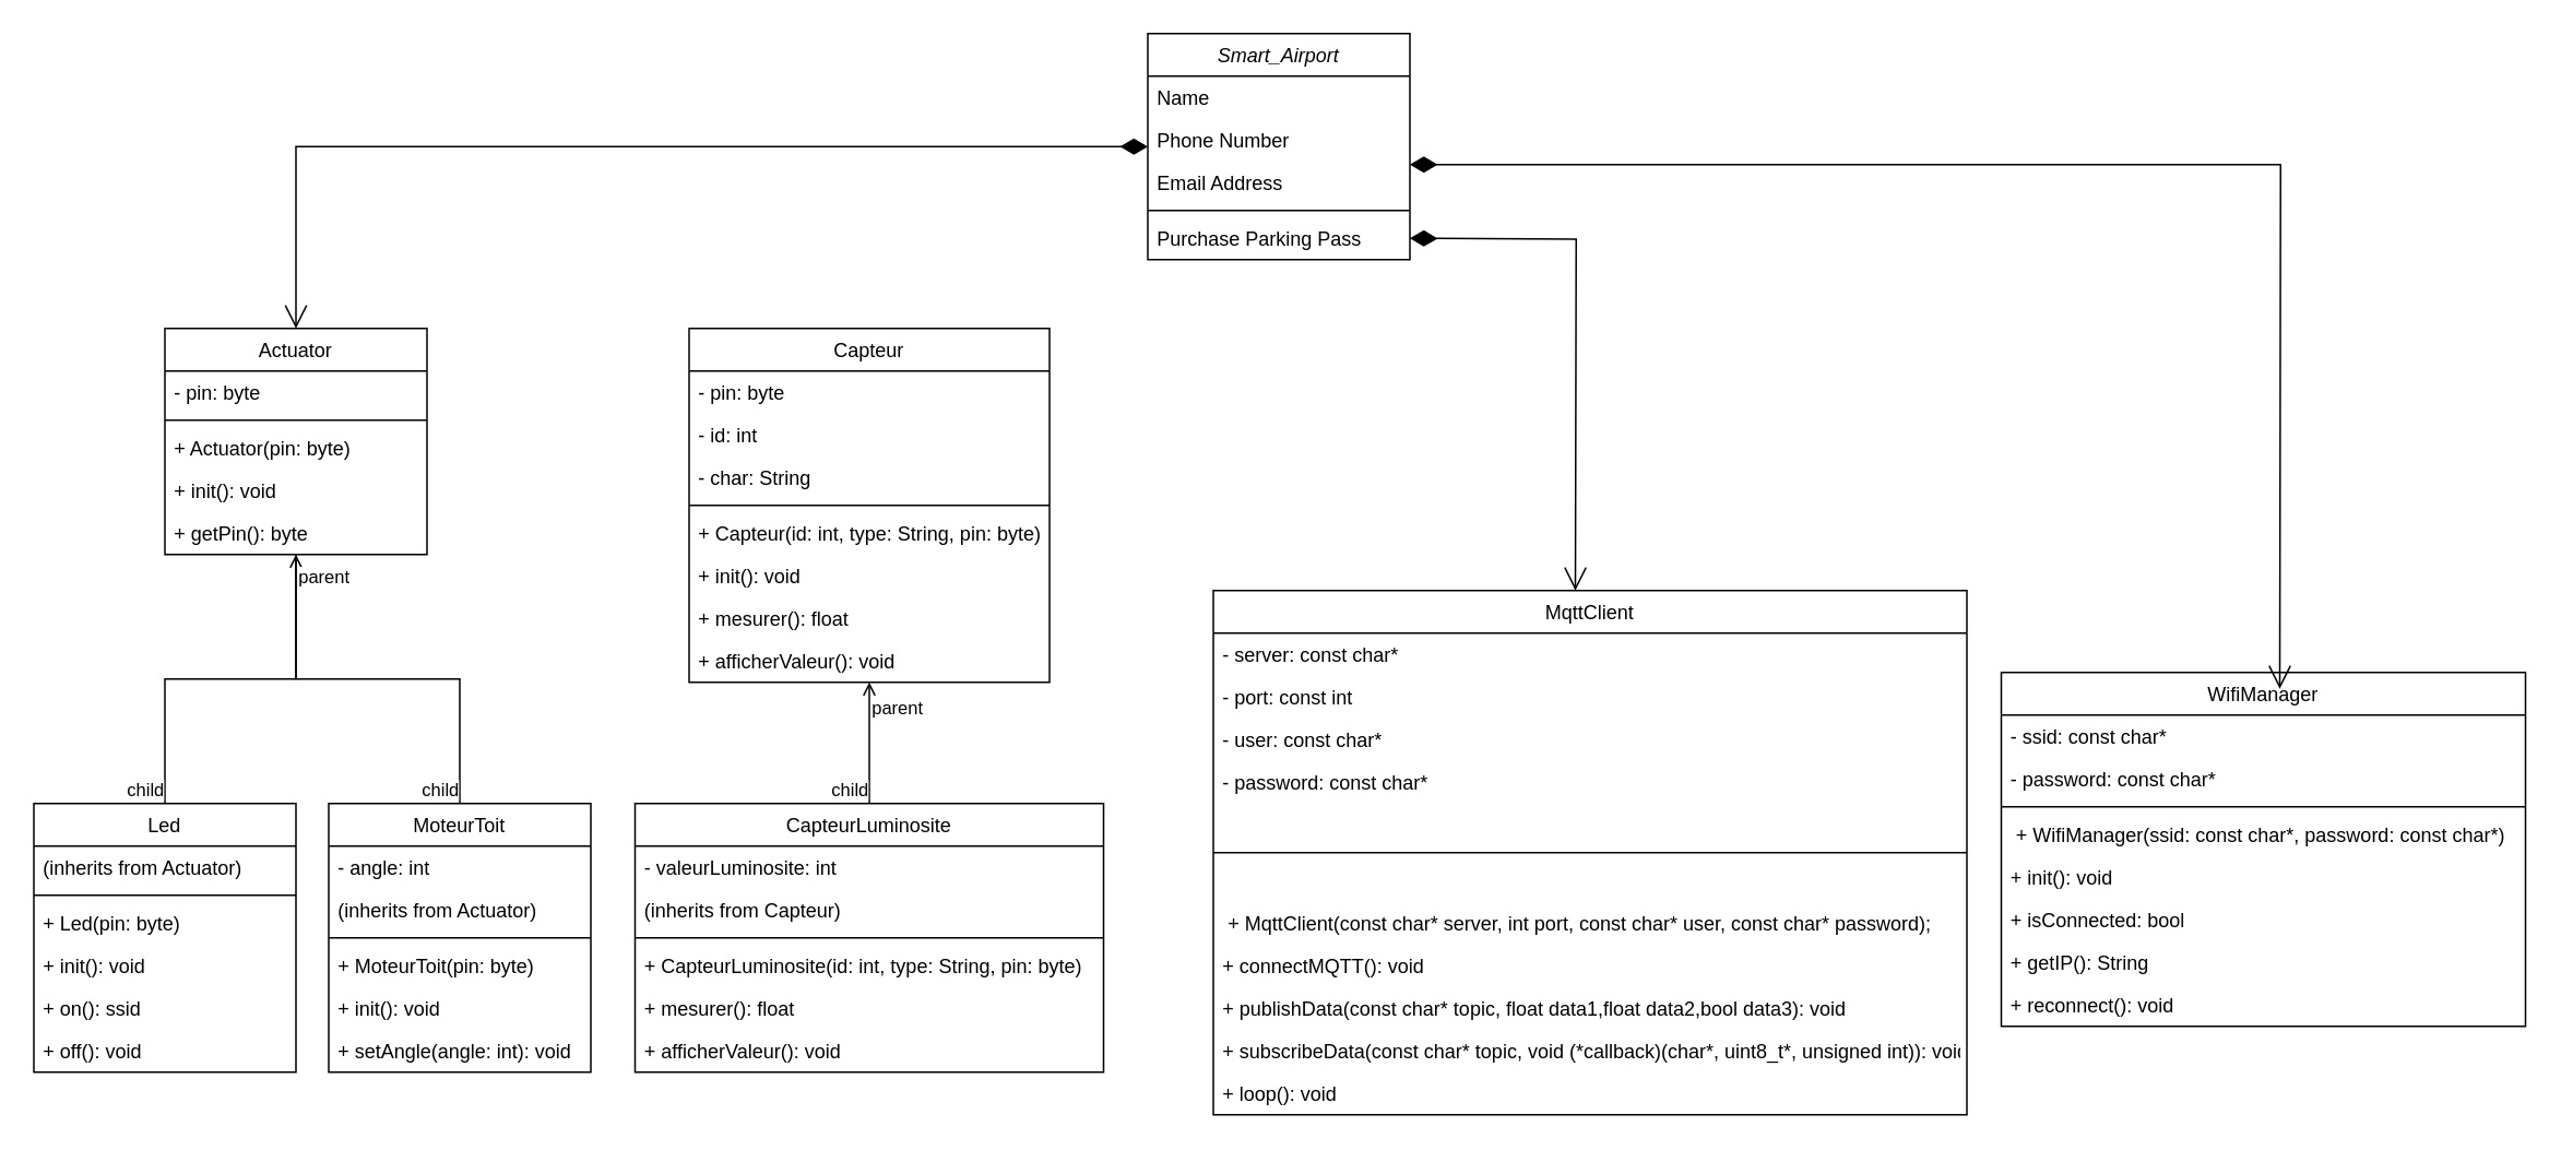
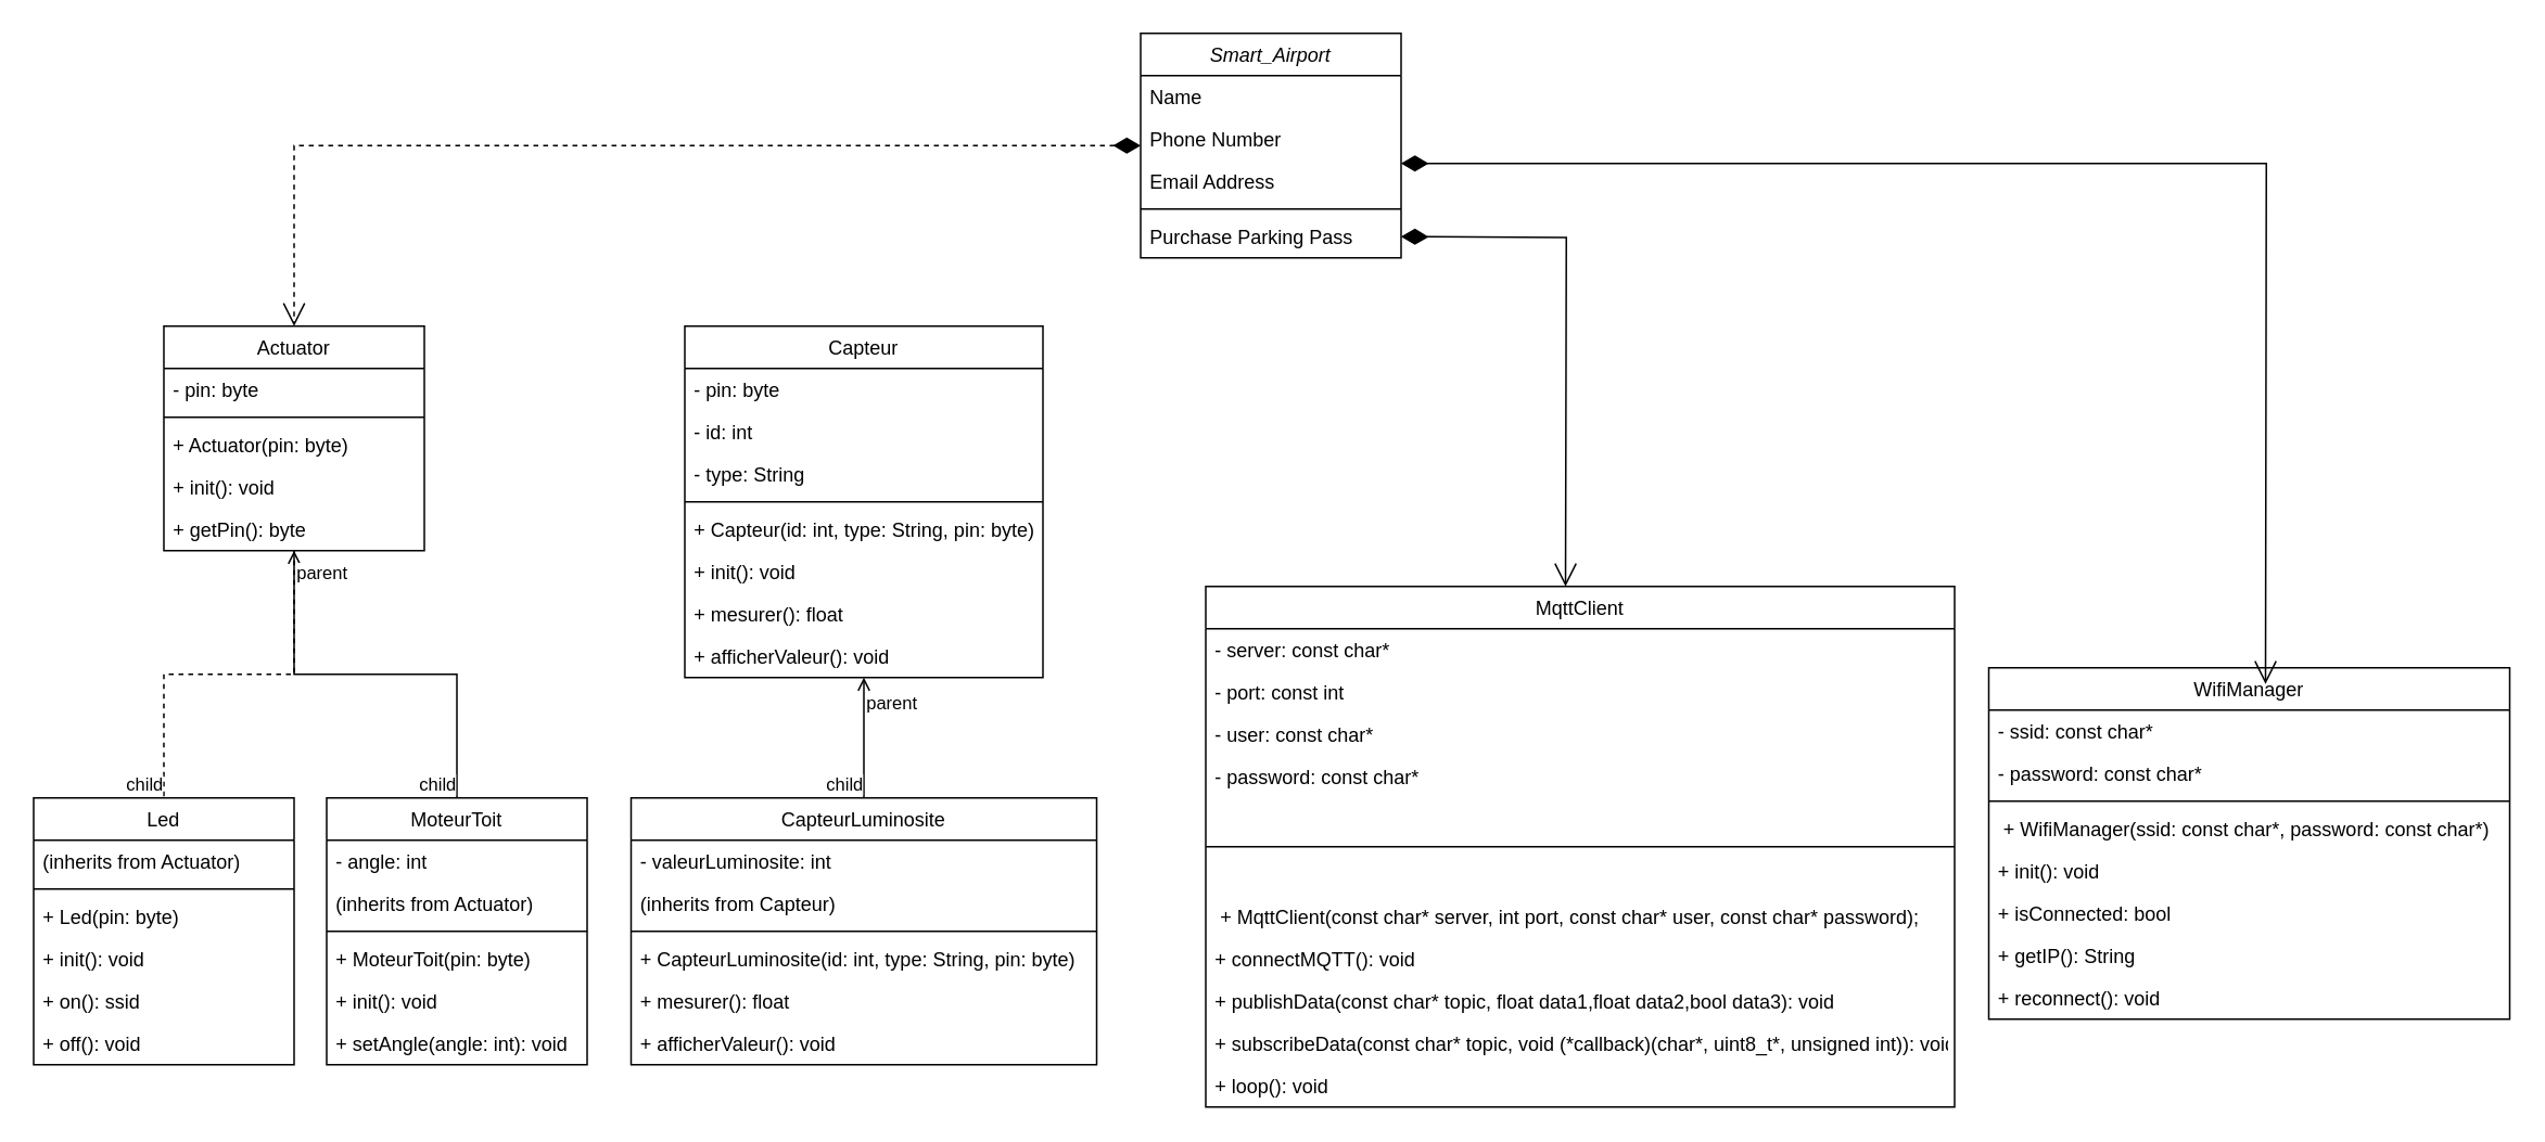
- <mxCell id="21" value="&lt;div&gt;&lt;br&gt;&lt;/div&gt;&lt;div&gt;&lt;br&gt;&lt;/div&gt;" style="endArrow=open;html=1;endSize=12;startArrow=diamondThin;startSize=14;startFill=1;edgeStyle=orthogonalEdgeStyle;align=left;verticalAlign=bottom;rounded=0;" parent="1" source="2" target="8" edge="1"><mxGeometry x="-1" y="3" relative="1" as="geometry"><mxPoint x="280" y="200" as="sourcePoint" /><mxPoint x="590" y="190" as="targetPoint" /><mxPoint as="offset" /></mxGeometry></mxCell>
+ <mxCell id="21" value="&lt;div&gt;&lt;br&gt;&lt;/div&gt;&lt;div&gt;&lt;br&gt;&lt;/div&gt;" style="endArrow=open;html=1;endSize=12;startArrow=diamondThin;startSize=14;startFill=1;edgeStyle=orthogonalEdgeStyle;align=left;verticalAlign=bottom;rounded=0;dashed=1;" parent="1" source="2" target="8" edge="1"><mxGeometry x="-1" y="3" relative="1" as="geometry"><mxPoint x="280" y="200" as="sourcePoint" /><mxPoint x="590" y="190" as="targetPoint" /><mxPoint as="offset" /></mxGeometry></mxCell>
- <mxCell id="38" value="- char: String" style="text;align=left;verticalAlign=top;spacingLeft=4;spacingRight=4;overflow=hidden;rotatable=0;points=[[0,0.5],[1,0.5]];portConstraint=eastwest;" parent="35" vertex="1"><mxGeometry y="78" width="220" height="26" as="geometry" /></mxCell>
+ <mxCell id="38" value="- type: String" style="text;align=left;verticalAlign=top;spacingLeft=4;spacingRight=4;overflow=hidden;rotatable=0;points=[[0,0.5],[1,0.5]];portConstraint=eastwest;" parent="35" vertex="1"><mxGeometry y="78" width="220" height="26" as="geometry" /></mxCell>
- <mxCell id="22" value="" style="endArrow=none;html=1;edgeStyle=orthogonalEdgeStyle;rounded=0;" parent="1" source="8" target="14" edge="1"><mxGeometry relative="1" as="geometry"><mxPoint x="260" y="430" as="sourcePoint" /><mxPoint x="420" y="430" as="targetPoint" /></mxGeometry></mxCell>
+ <mxCell id="22" value="" style="endArrow=none;html=1;edgeStyle=orthogonalEdgeStyle;rounded=0;dashed=1;" parent="1" source="8" target="14" edge="1"><mxGeometry relative="1" as="geometry"><mxPoint x="260" y="430" as="sourcePoint" /><mxPoint x="420" y="430" as="targetPoint" /></mxGeometry></mxCell>
